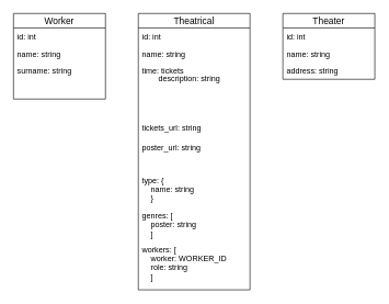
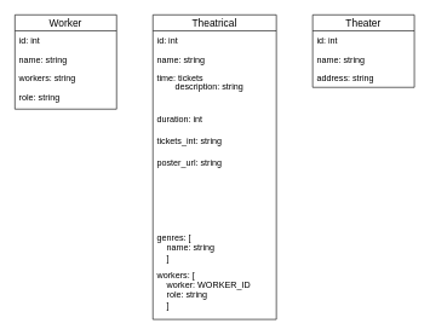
- <mxCell id="9" value="surname: string" style="text;strokeColor=none;fillColor=none;spacingLeft=4;spacingRight=4;overflow=hidden;rotatable=0;points=[[0,0.5],[1,0.5]];portConstraint=eastwest;fontSize=12;" vertex="1" parent="6"><mxGeometry y="74" width="140" height="56" as="geometry" /></mxCell>
+ <mxCell id="9" value="workers: string" style="text;strokeColor=none;fillColor=none;spacingLeft=4;spacingRight=4;overflow=hidden;rotatable=0;points=[[0,0.5],[1,0.5]];portConstraint=eastwest;fontSize=12;" vertex="1" parent="6"><mxGeometry y="74" width="140" height="56" as="geometry" /></mxCell>
+ <mxCell id="10" value="role: string" style="text;strokeColor=none;fillColor=none;spacingLeft=4;spacingRight=4;overflow=hidden;rotatable=0;points=[[0,0.5],[1,0.5]];portConstraint=eastwest;fontSize=12;" vertex="1" parent="1"><mxGeometry x="20" y="120" width="140" height="26" as="geometry" /></mxCell>
+ <mxCell id="12" value="duration: int" style="text;strokeColor=none;fillColor=none;spacingLeft=4;spacingRight=4;overflow=hidden;rotatable=0;points=[[0,0.5],[1,0.5]];portConstraint=eastwest;fontSize=12;" vertex="1" parent="1"><mxGeometry x="210" y="150" width="140" height="26" as="geometry" /></mxCell>
- <mxCell id="13" value="tickets_url: string" style="text;strokeColor=none;fillColor=none;spacingLeft=4;spacingRight=4;overflow=hidden;rotatable=0;points=[[0,0.5],[1,0.5]];portConstraint=eastwest;fontSize=12;" vertex="1" parent="1"><mxGeometry x="210" y="180" width="140" height="26" as="geometry" /></mxCell>
+ <mxCell id="13" value="tickets_int: string" style="text;strokeColor=none;fillColor=none;spacingLeft=4;spacingRight=4;overflow=hidden;rotatable=0;points=[[0,0.5],[1,0.5]];portConstraint=eastwest;fontSize=12;" vertex="1" parent="1"><mxGeometry x="210" y="180" width="140" height="26" as="geometry" /></mxCell>
- <mxCell id="15" value="type: {&#10;    name: string&#10;    }" style="text;strokeColor=none;fillColor=none;spacingLeft=4;spacingRight=4;overflow=hidden;rotatable=0;points=[[0,0.5],[1,0.5]];portConstraint=eastwest;fontSize=12;" vertex="1" parent="1"><mxGeometry x="210" y="260" width="140" height="54" as="geometry" /></mxCell>
- <mxCell id="16" value="genres: [&#10;    poster: string&#10;    ]" style="text;strokeColor=none;fillColor=none;spacingLeft=4;spacingRight=4;overflow=hidden;rotatable=0;points=[[0,0.5],[1,0.5]];portConstraint=eastwest;fontSize=12;" vertex="1" parent="1"><mxGeometry x="210" y="314" width="140" height="54" as="geometry" /></mxCell>
+ <mxCell id="16" value="genres: [&#10;    name: string&#10;    ]" style="text;strokeColor=none;fillColor=none;spacingLeft=4;spacingRight=4;overflow=hidden;rotatable=0;points=[[0,0.5],[1,0.5]];portConstraint=eastwest;fontSize=12;" vertex="1" parent="1"><mxGeometry x="210" y="314" width="140" height="54" as="geometry" /></mxCell>
